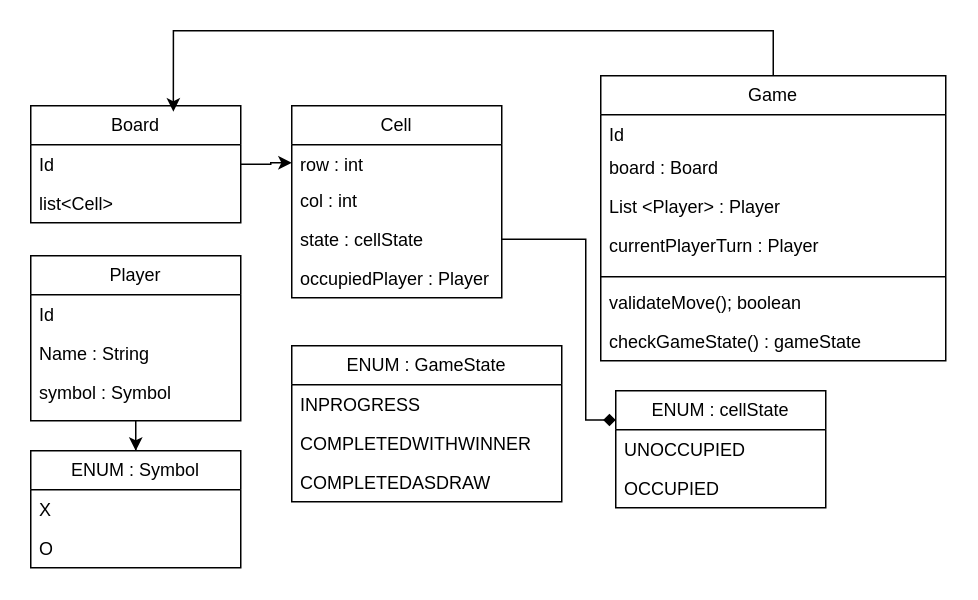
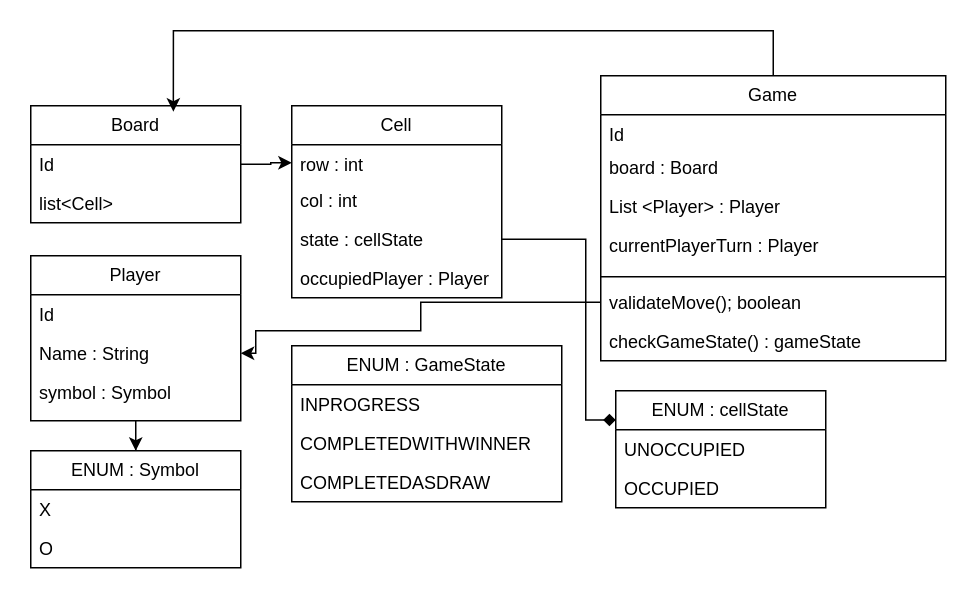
+ <mxCell id="34" style="edgeStyle=orthogonalEdgeStyle;rounded=0;orthogonalLoop=1;jettySize=auto;html=1;" edge="1" parent="1" source="16" target="21"><mxGeometry relative="1" as="geometry"><Array as="points"><mxPoint x="280" y="201" /><mxPoint x="280" y="220" /><mxPoint x="170" y="220" /><mxPoint x="170" y="235" /></Array></mxGeometry></mxCell>
